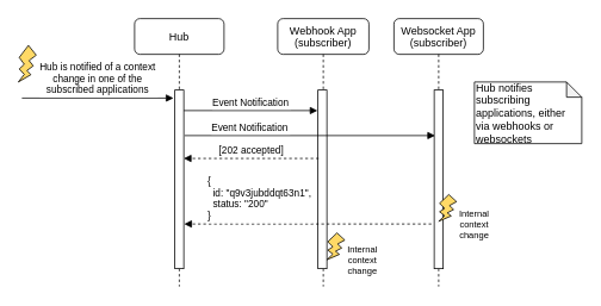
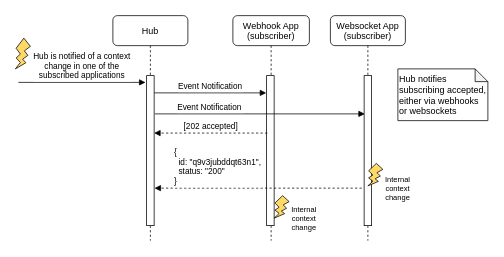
- <mxCell id="9" value="Hub notifies subscribing applications, either via webhooks or websockets" parent="1" vertex="1" style="shape=note;whiteSpace=wrap;html=1;backgroundOutline=1;darkOpacity=0.05;rounded=1;align=left;size=17;"><mxGeometry as="geometry" height="69" width="120" y="91" x="530" /></mxCell>
+ <mxCell id="9" value="Hub notifies subscribing accepted, either via webhooks or websockets" parent="1" vertex="1" style="shape=note;whiteSpace=wrap;html=1;backgroundOutline=1;darkOpacity=0.05;rounded=1;align=left;size=17;"><mxGeometry as="geometry" height="69" width="120" y="91" x="530" /></mxCell>
